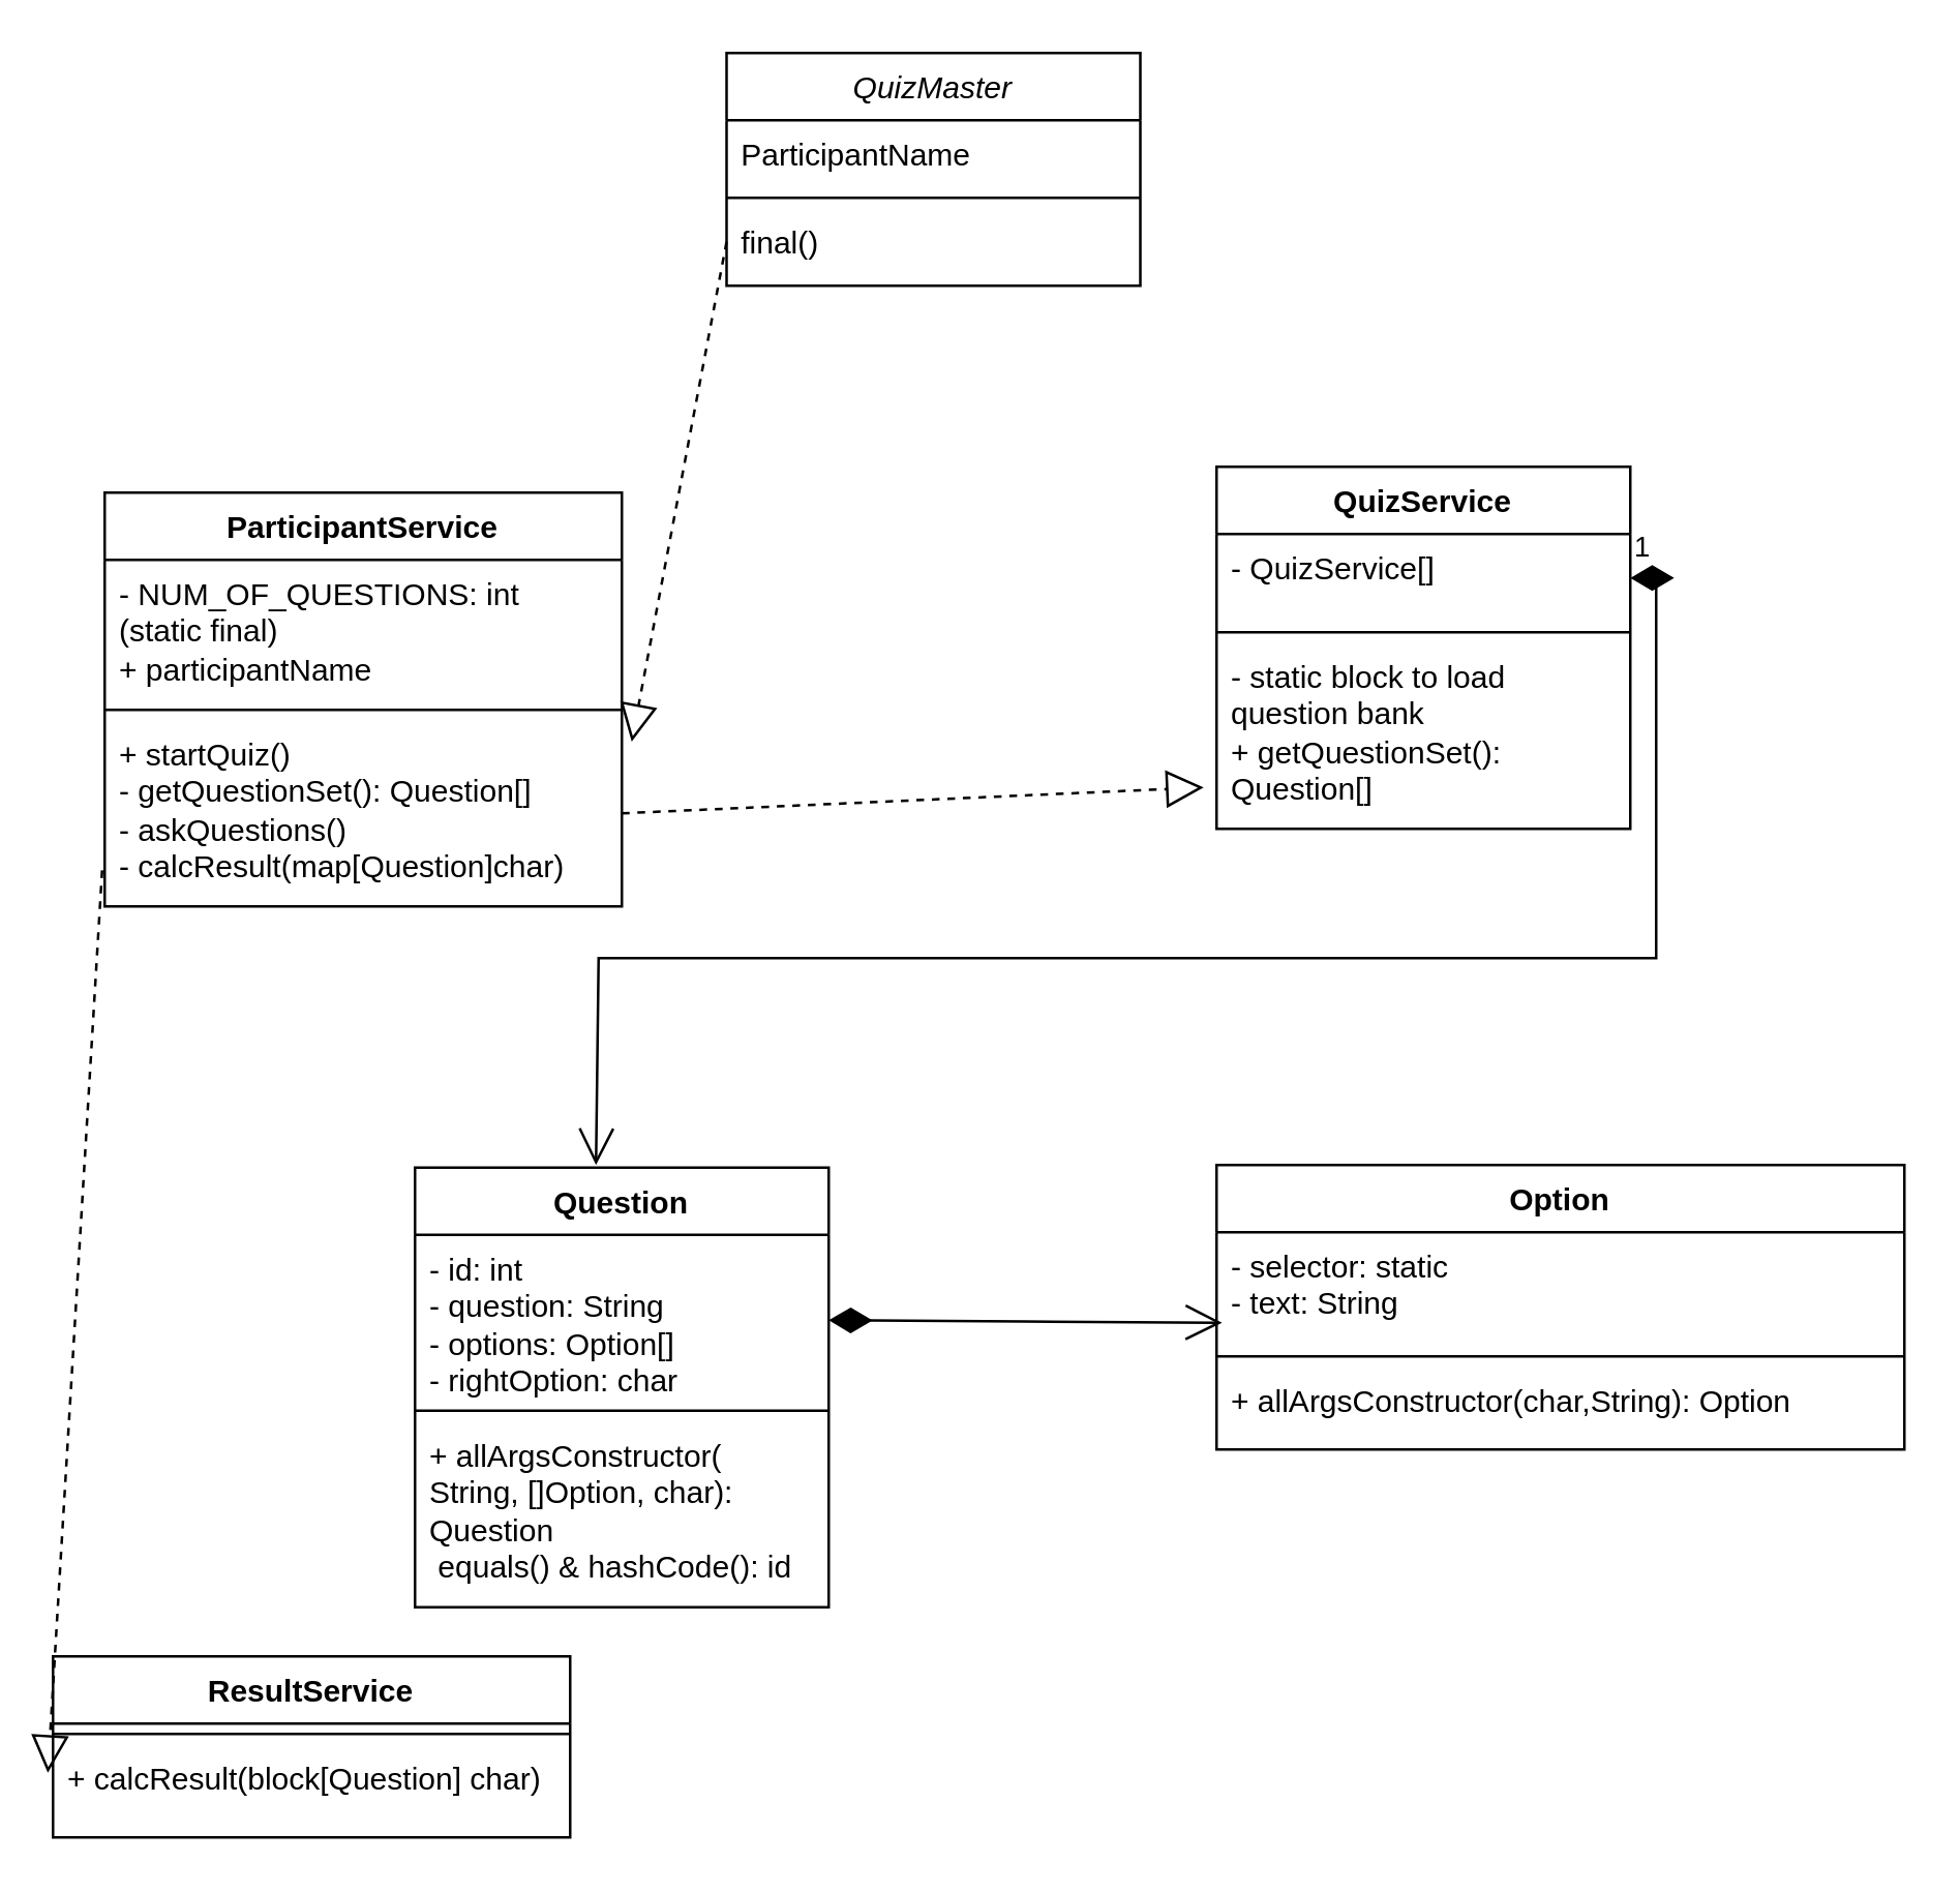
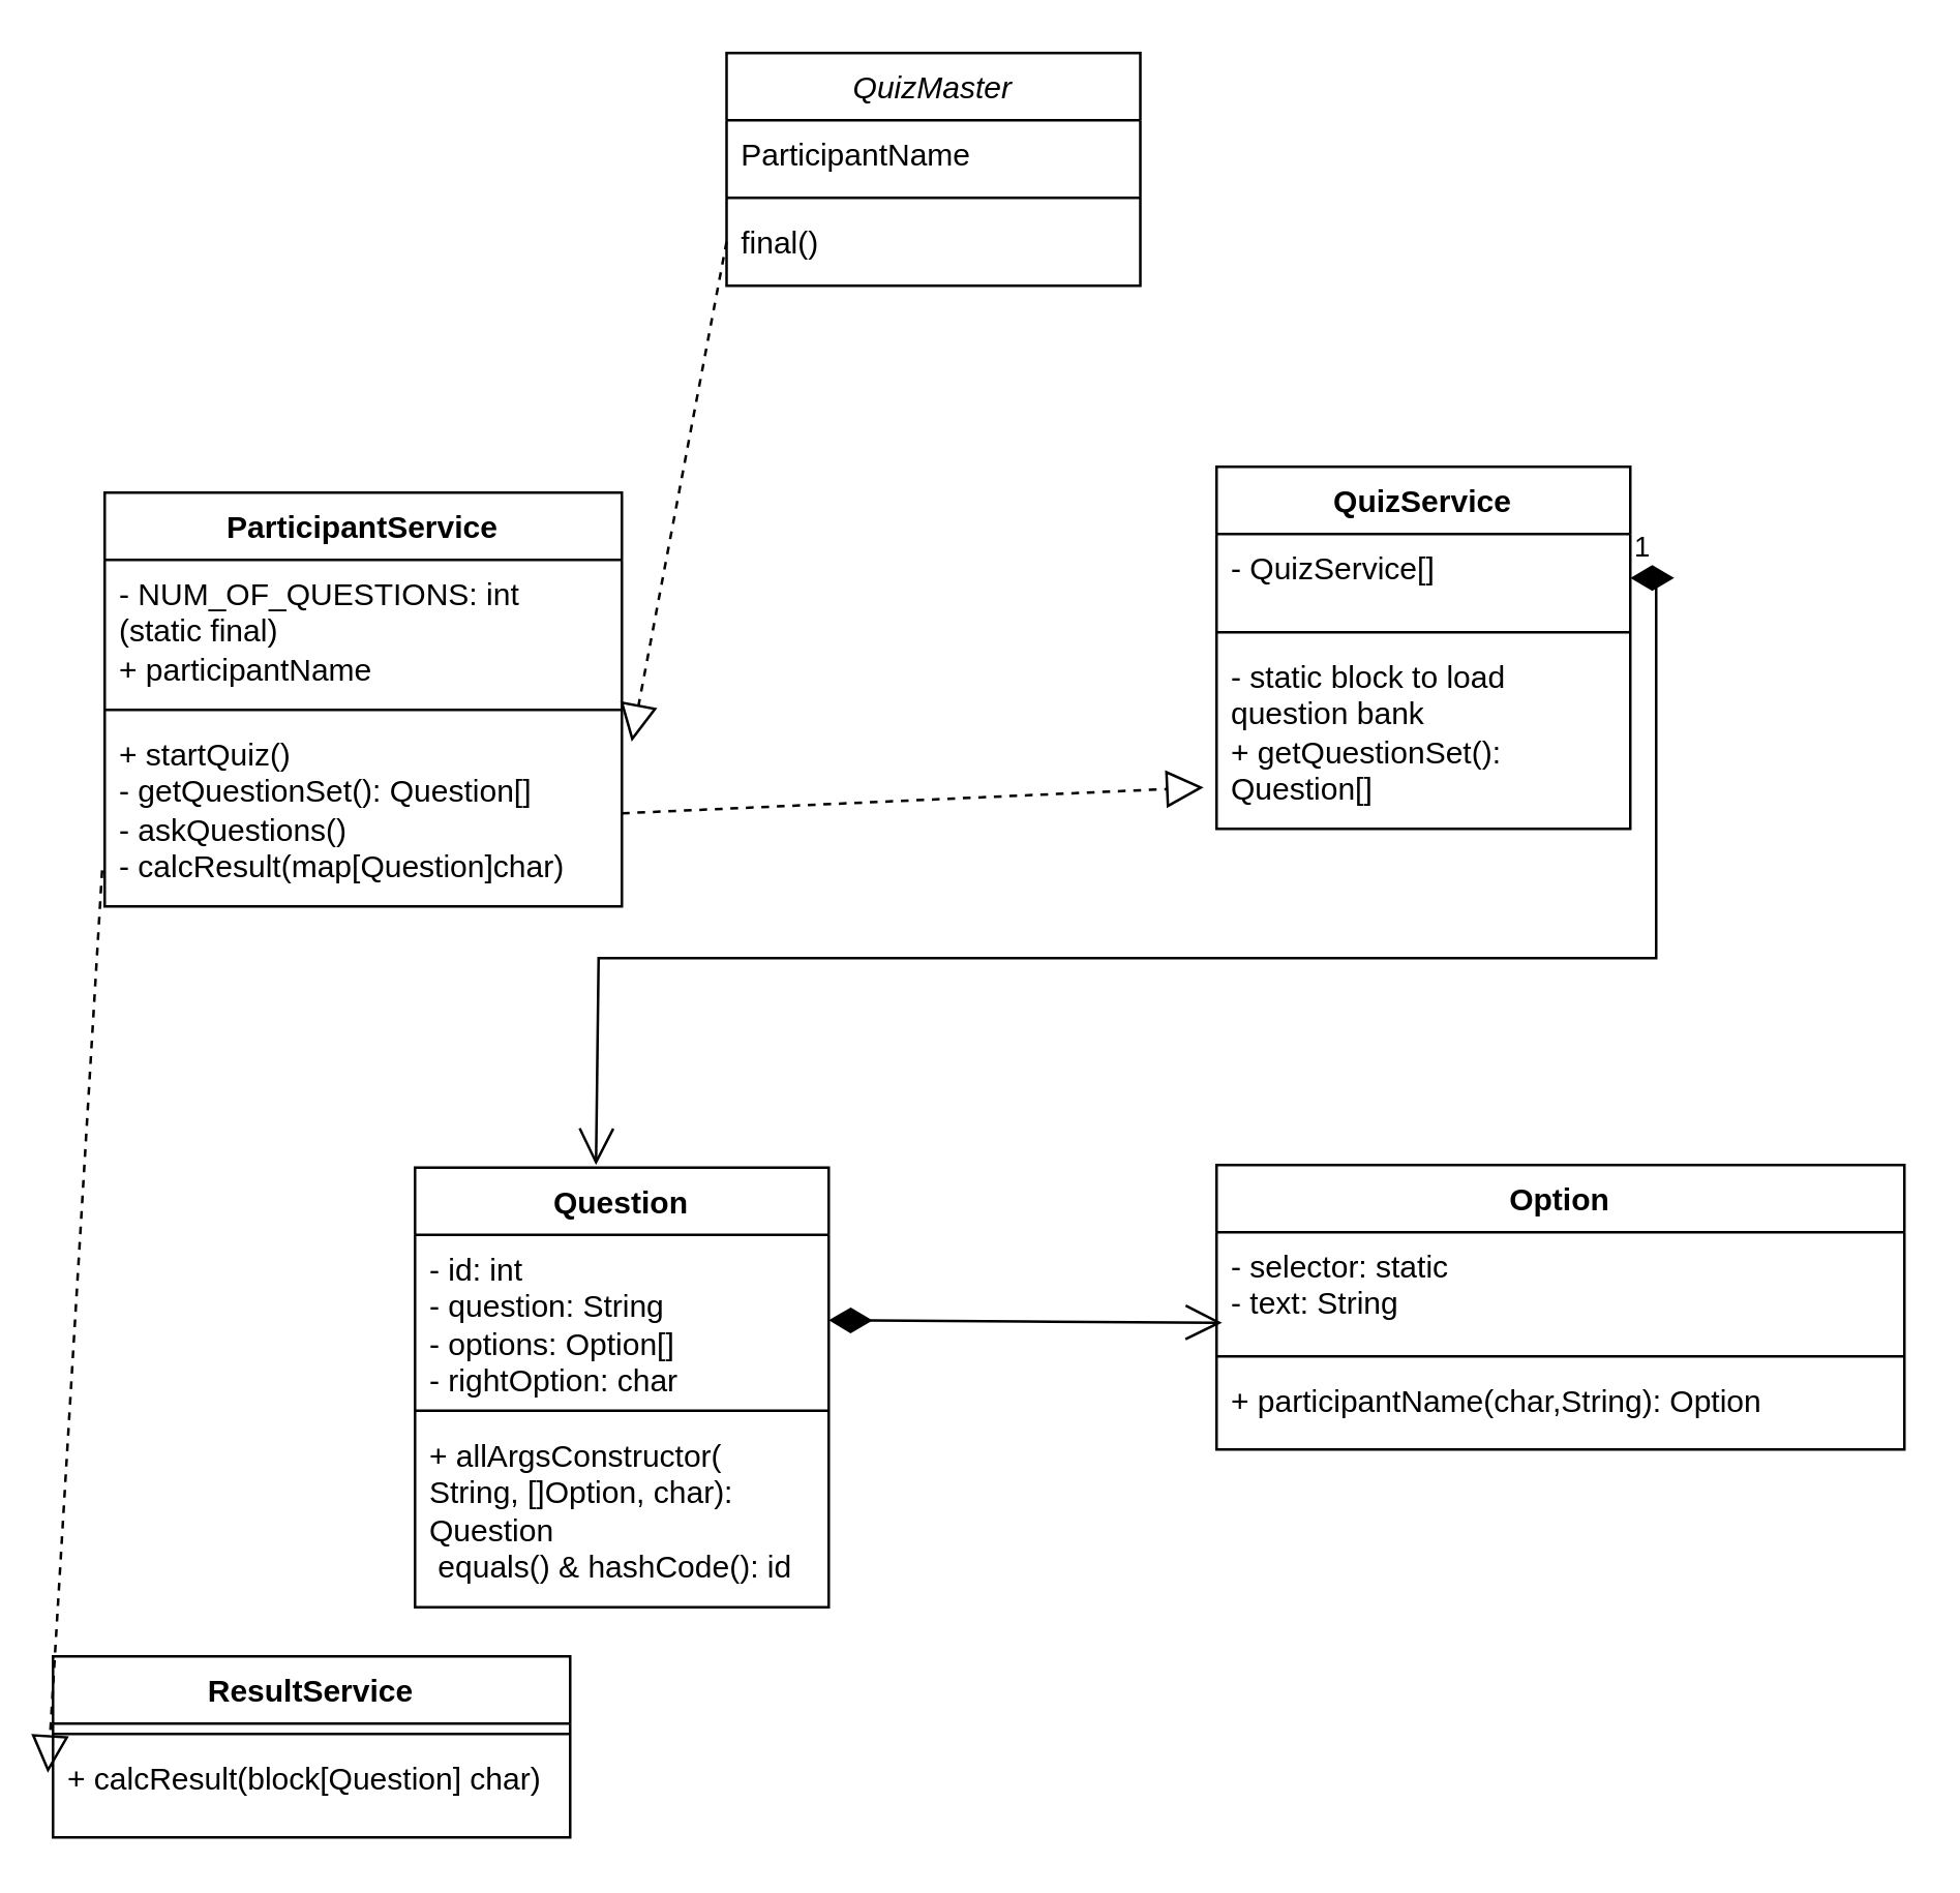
- <mxCell id="13" value="+ allArgsConstructor(char,String): Option" style="text;strokeColor=none;fillColor=none;align=left;verticalAlign=top;spacingLeft=4;spacingRight=4;overflow=hidden;rotatable=0;points=[[0,0.5],[1,0.5]];portConstraint=eastwest;whiteSpace=wrap;html=1;" vertex="1" parent="10"><mxGeometry y="78" width="266" height="32" as="geometry" /></mxCell>
+ <mxCell id="13" value="+ participantName(char,String): Option" style="text;strokeColor=none;fillColor=none;align=left;verticalAlign=top;spacingLeft=4;spacingRight=4;overflow=hidden;rotatable=0;points=[[0,0.5],[1,0.5]];portConstraint=eastwest;whiteSpace=wrap;html=1;" vertex="1" parent="10"><mxGeometry y="78" width="266" height="32" as="geometry" /></mxCell>
